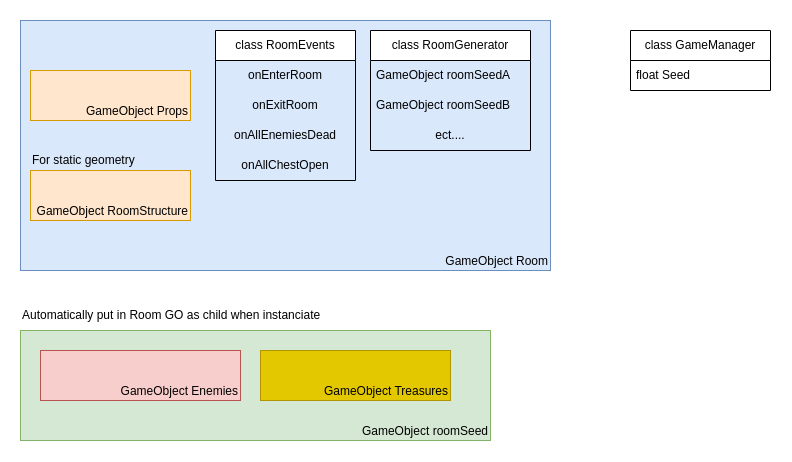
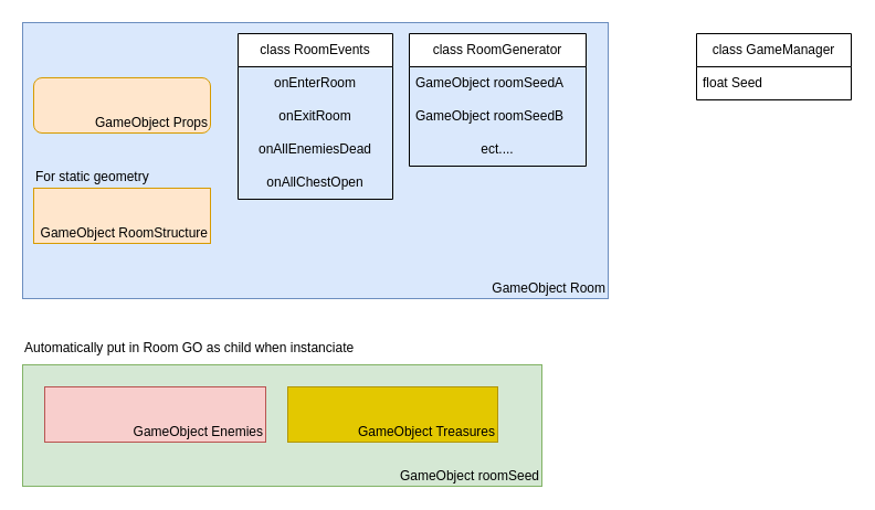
- <mxCell id="10" value="GameObject Props" style="rounded=0;whiteSpace=wrap;html=1;fillColor=#ffe6cc;strokeColor=#d79b00;align=right;verticalAlign=bottom;" parent="1" vertex="1"><mxGeometry x="30" y="70" width="160" height="50" as="geometry" /></mxCell>
+ <mxCell id="10" value="GameObject Props" style="whiteSpace=wrap;html=1;fillColor=#ffe6cc;strokeColor=#d79b00;align=right;verticalAlign=bottom;rounded=1;" parent="1" vertex="1"><mxGeometry x="30" y="70" width="160" height="50" as="geometry" /></mxCell>
